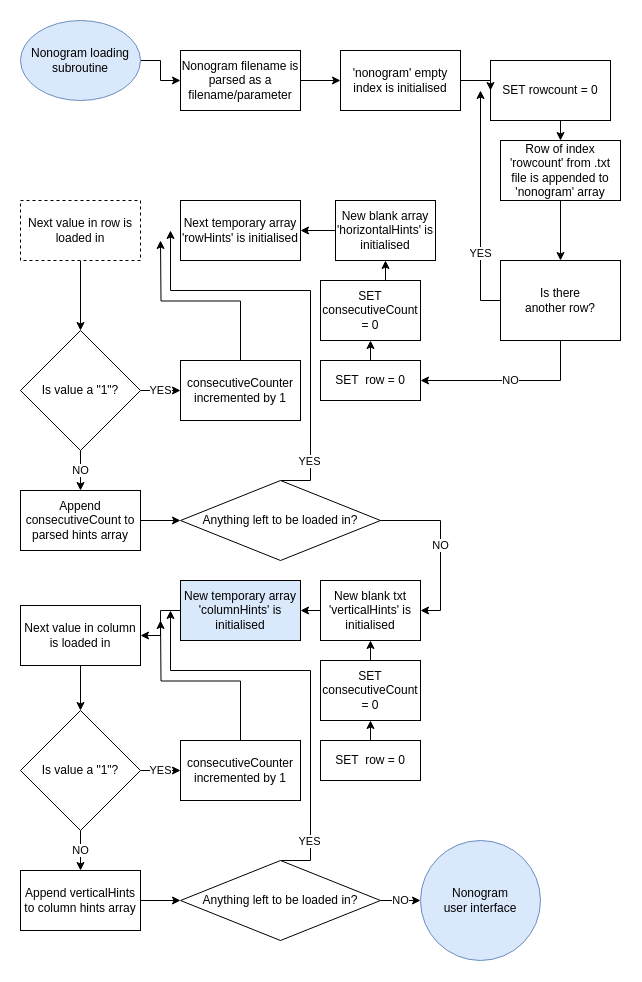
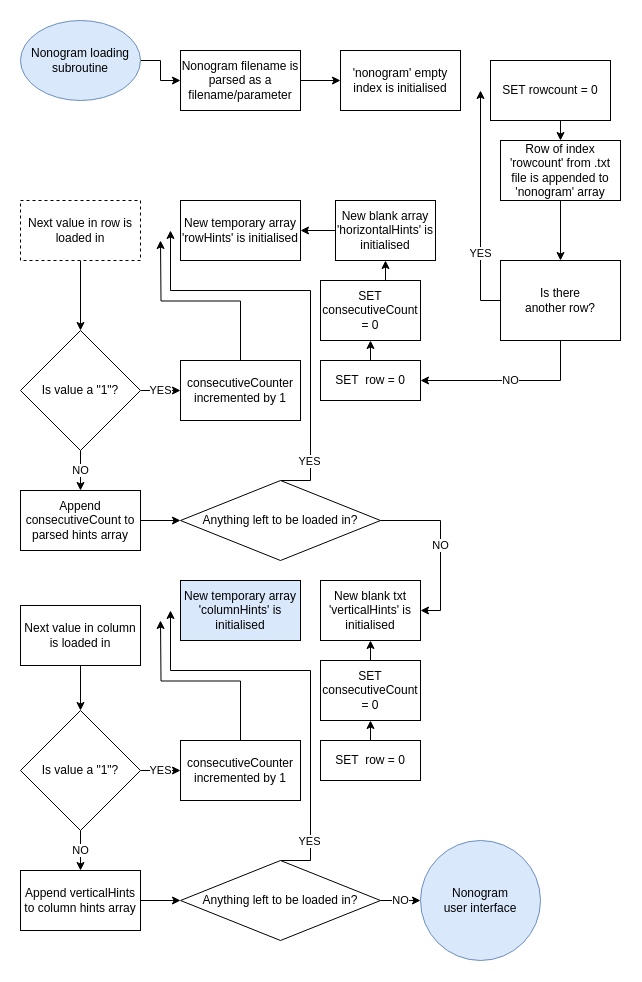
- <mxCell id="10" style="edgeStyle=orthogonalEdgeStyle;rounded=0;orthogonalLoop=1;jettySize=auto;html=1;exitX=1;exitY=0.5;exitDx=0;exitDy=0;entryX=0;entryY=0.5;entryDx=0;entryDy=0;" parent="1" source="11" target="7" edge="1"><mxGeometry relative="1" as="geometry" /></mxCell>
- <mxCell id="20" value="Next temporary array 'rowHints' is initialised" style="rounded=0;whiteSpace=wrap;html=1;" parent="1" vertex="1"><mxGeometry x="180" y="200" width="120" height="60" as="geometry" /></mxCell>
+ <mxCell id="20" value="New temporary array 'rowHints' is initialised" style="rounded=0;whiteSpace=wrap;html=1;" parent="1" vertex="1"><mxGeometry x="180" y="200" width="120" height="60" as="geometry" /></mxCell>
- <mxCell id="40" style="edgeStyle=orthogonalEdgeStyle;rounded=0;orthogonalLoop=1;jettySize=auto;html=1;exitX=0;exitY=0.5;exitDx=0;exitDy=0;entryX=1;entryY=0.5;entryDx=0;entryDy=0;" edge="1" parent="1" source="41" target="45"><mxGeometry relative="1" as="geometry" /></mxCell>
- <mxCell id="42" style="edgeStyle=orthogonalEdgeStyle;rounded=0;orthogonalLoop=1;jettySize=auto;html=1;exitX=0;exitY=0.5;exitDx=0;exitDy=0;entryX=1;entryY=0.5;entryDx=0;entryDy=0;" edge="1" parent="1" source="43" target="41"><mxGeometry relative="1" as="geometry" /></mxCell>
